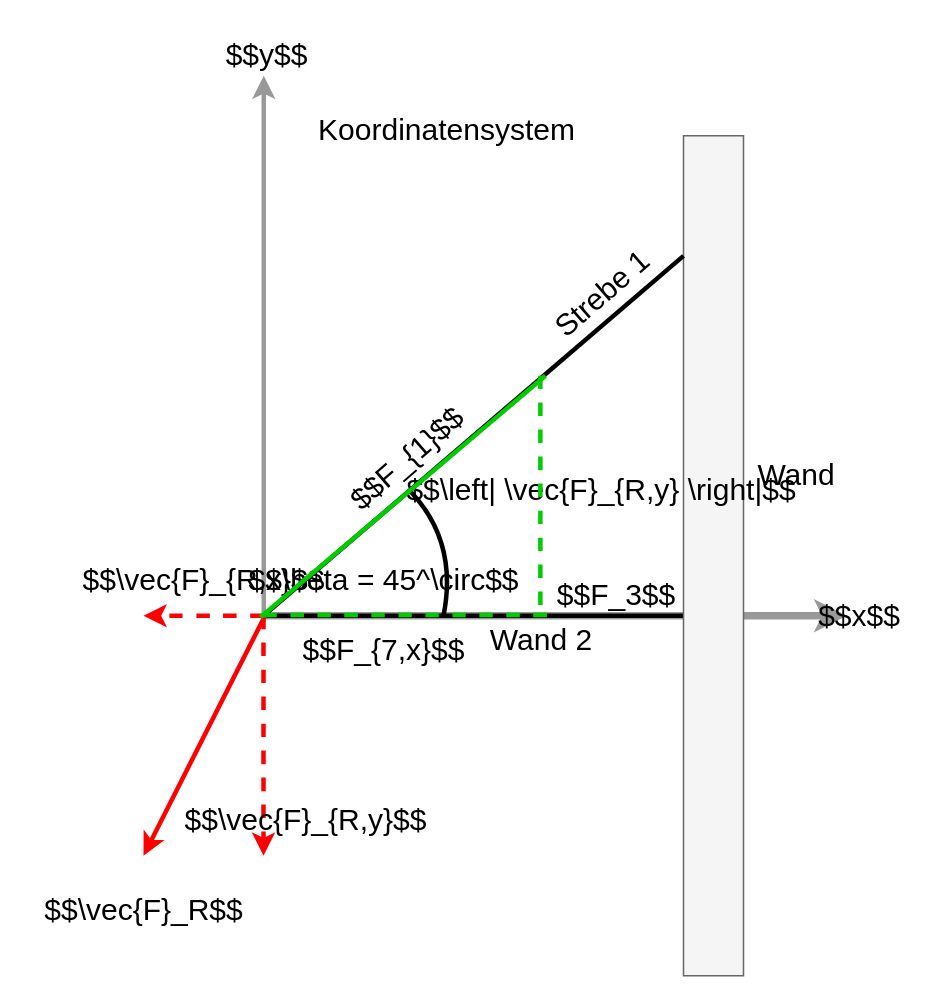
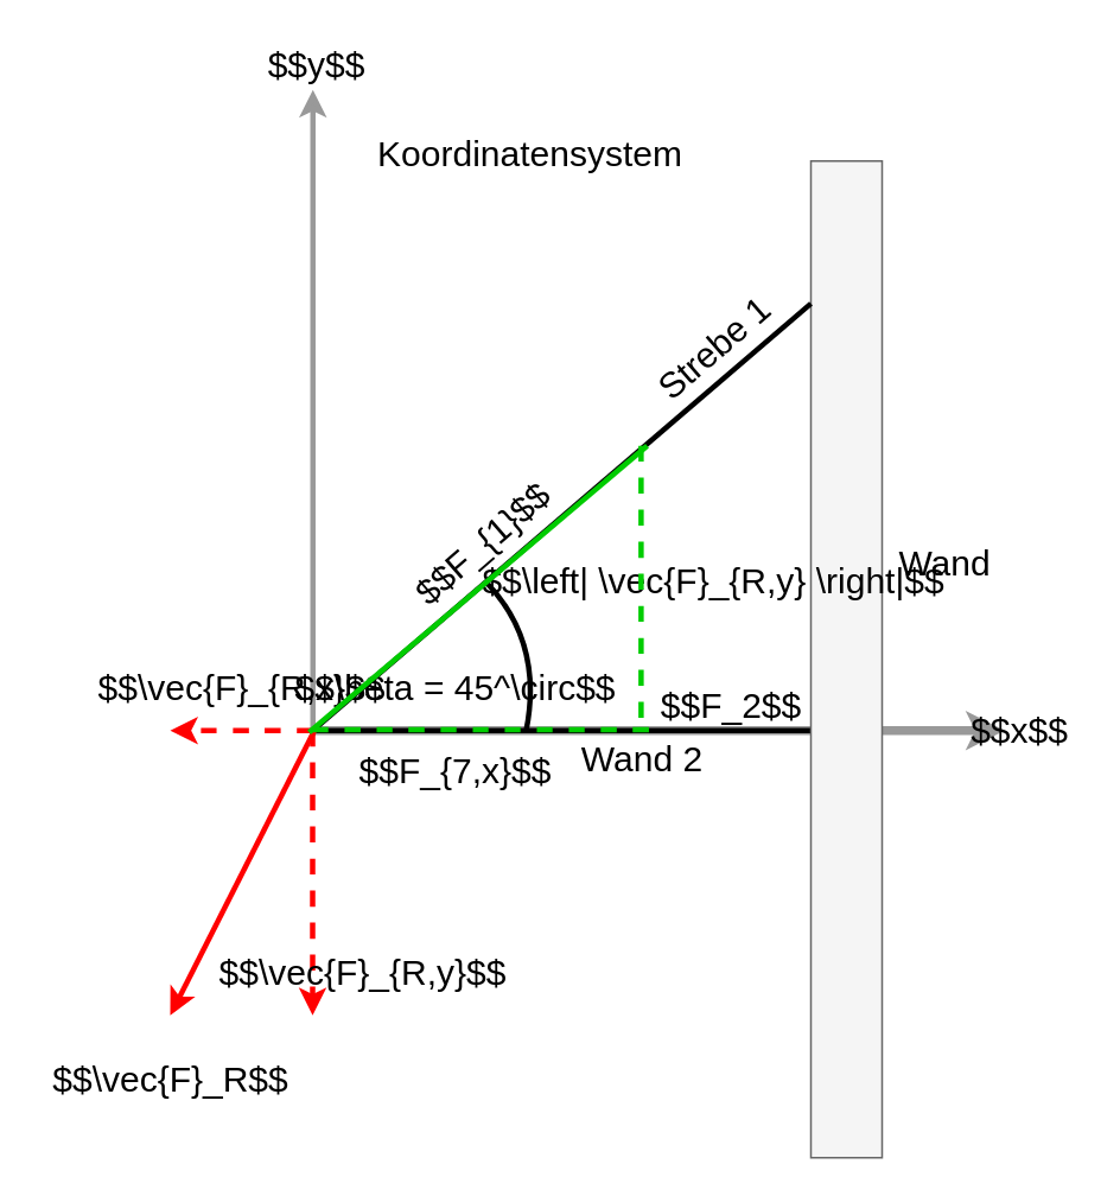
- <mxCell id="11" value="$$F_3$$" style="text;html=1;resizable=0;autosize=1;align=center;verticalAlign=middle;points=[];fillColor=none;strokeColor=none;rounded=0;fontSize=20;" parent="1" vertex="1"><mxGeometry x="365" y="380" width="90" height="30" as="geometry" /></mxCell>
+ <mxCell id="11" value="$$F_2$$" style="text;html=1;resizable=0;autosize=1;align=center;verticalAlign=middle;points=[];fillColor=none;strokeColor=none;rounded=0;fontSize=20;" parent="1" vertex="1"><mxGeometry x="365" y="380" width="90" height="30" as="geometry" /></mxCell>
